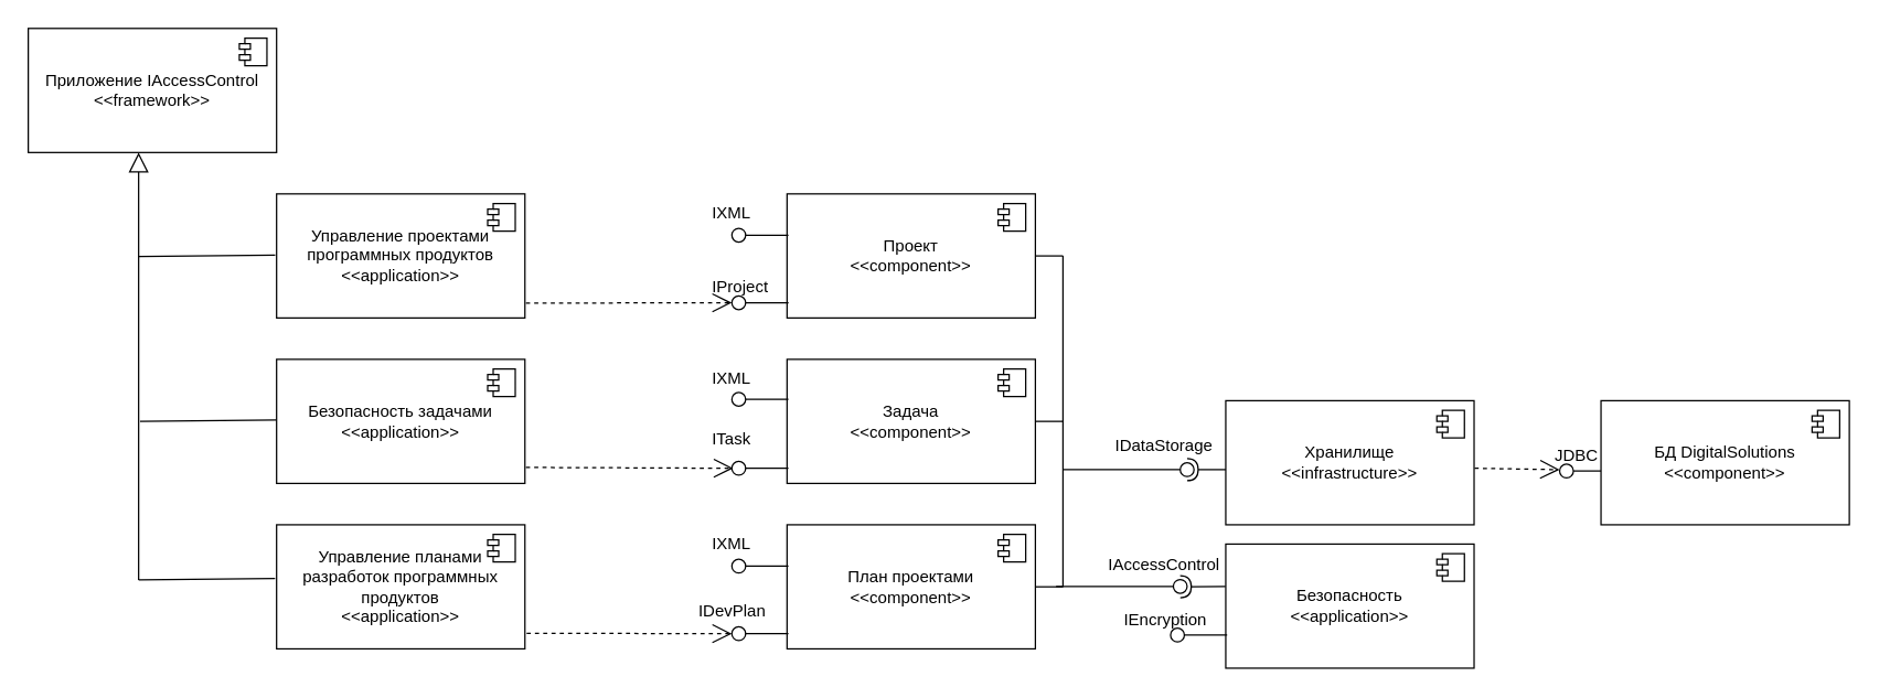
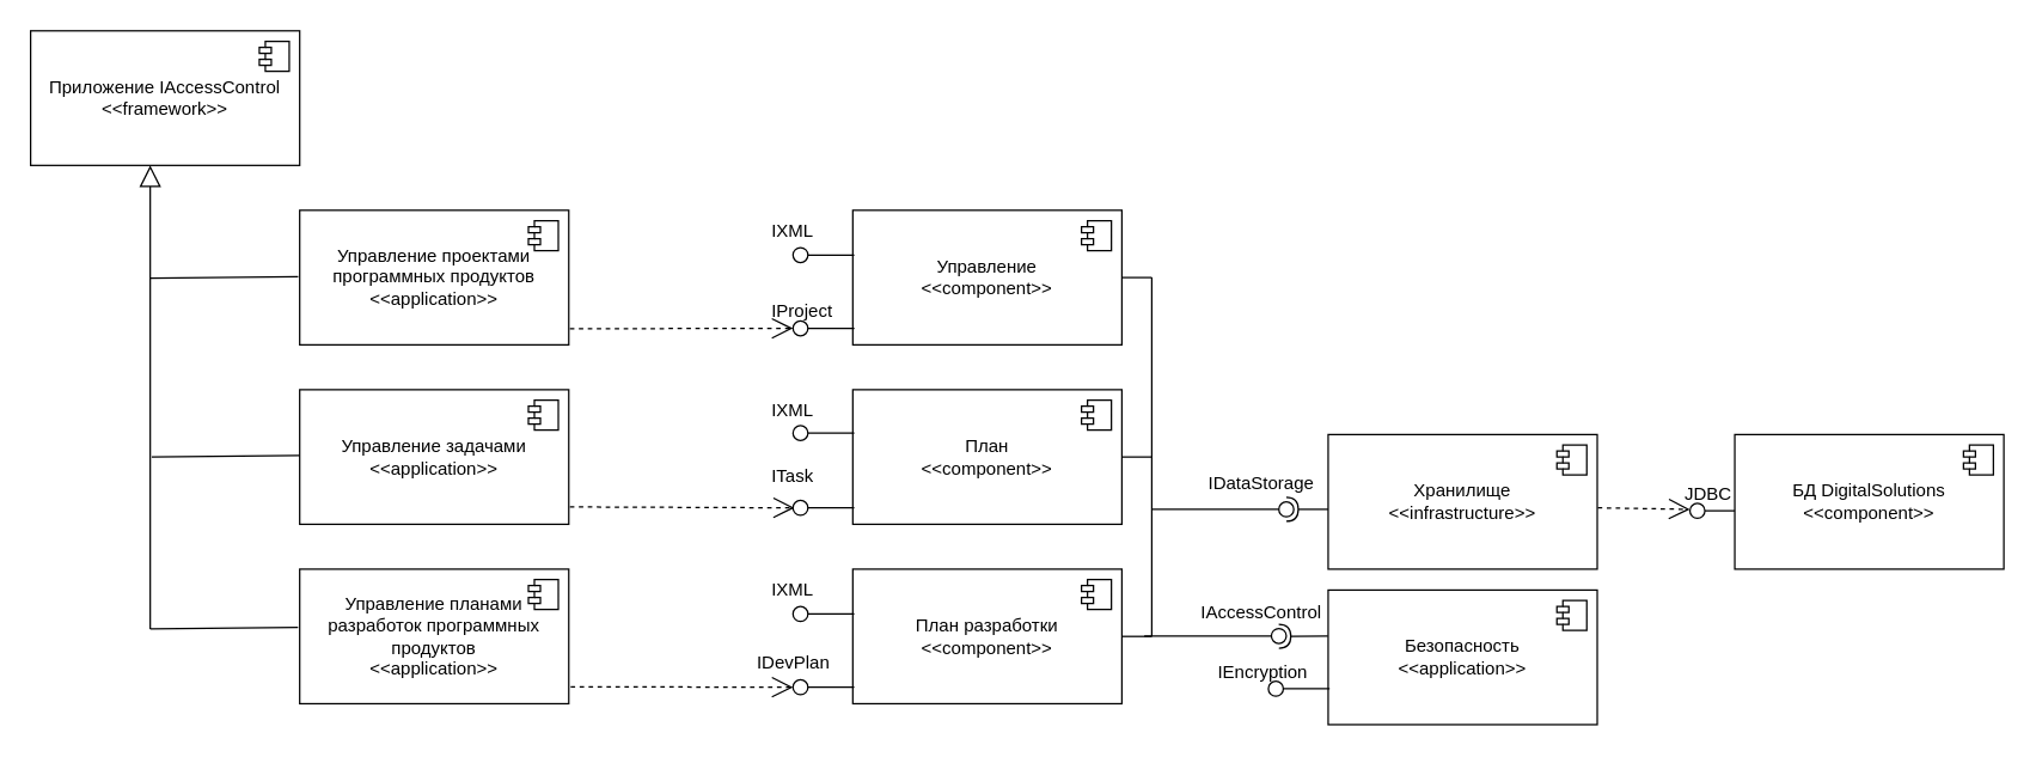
- <mxCell id="15" value="Проект&lt;div&gt;&amp;lt;&amp;lt;component&amp;gt;&amp;gt;&lt;/div&gt;" style="html=1;dropTarget=0;whiteSpace=wrap;" vertex="1" parent="1"><mxGeometry x="570" y="140" width="180" height="90" as="geometry" /></mxCell>
+ <mxCell id="15" value="Управление&lt;div&gt;&amp;lt;&amp;lt;component&amp;gt;&amp;gt;&lt;/div&gt;" style="html=1;dropTarget=0;whiteSpace=wrap;" vertex="1" parent="1"><mxGeometry x="570" y="140" width="180" height="90" as="geometry" /></mxCell>
- <mxCell id="11" value="Безопасность задачами&lt;div&gt;&amp;lt;&amp;lt;application&amp;gt;&amp;gt;&lt;/div&gt;" style="html=1;dropTarget=0;whiteSpace=wrap;" vertex="1" parent="1"><mxGeometry x="200" y="260" width="180" height="90" as="geometry" /></mxCell>
+ <mxCell id="11" value="Управление задачами&lt;div&gt;&amp;lt;&amp;lt;application&amp;gt;&amp;gt;&lt;/div&gt;" style="html=1;dropTarget=0;whiteSpace=wrap;" vertex="1" parent="1"><mxGeometry x="200" y="260" width="180" height="90" as="geometry" /></mxCell>
- <mxCell id="17" value="&lt;div&gt;Задача&lt;br&gt;&lt;div&gt;&amp;lt;&amp;lt;component&amp;gt;&amp;gt;&lt;/div&gt;&lt;/div&gt;" style="html=1;dropTarget=0;whiteSpace=wrap;" vertex="1" parent="1"><mxGeometry x="570" y="260" width="180" height="90" as="geometry" /></mxCell>
+ <mxCell id="17" value="&lt;div&gt;План&lt;br&gt;&lt;div&gt;&amp;lt;&amp;lt;component&amp;gt;&amp;gt;&lt;/div&gt;&lt;/div&gt;" style="html=1;dropTarget=0;whiteSpace=wrap;" vertex="1" parent="1"><mxGeometry x="570" y="260" width="180" height="90" as="geometry" /></mxCell>
- <mxCell id="19" value="План проектами&lt;div&gt;&amp;lt;&amp;lt;component&amp;gt;&amp;gt;&lt;/div&gt;" style="html=1;dropTarget=0;whiteSpace=wrap;" vertex="1" parent="1"><mxGeometry x="570" y="380" width="180" height="90" as="geometry" /></mxCell>
+ <mxCell id="19" value="План разработки&lt;div&gt;&amp;lt;&amp;lt;component&amp;gt;&amp;gt;&lt;/div&gt;" style="html=1;dropTarget=0;whiteSpace=wrap;" vertex="1" parent="1"><mxGeometry x="570" y="380" width="180" height="90" as="geometry" /></mxCell>
